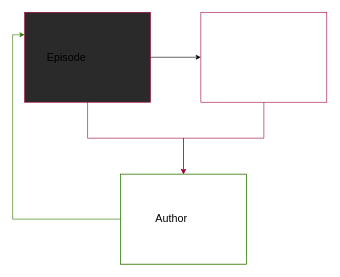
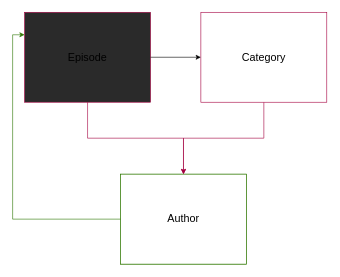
- <mxCell id="4" value="Episode" style="text;html=1;strokeColor=none;fillColor=none;align=center;verticalAlign=middle;whiteSpace=wrap;rounded=0;fontSize=18;" vertex="1" parent="2"><mxGeometry x="26.79" y="47.5" width="86.43" height="55" as="geometry" /></mxCell>
+ <mxCell id="4" value="Episode" style="text;html=1;strokeColor=none;fillColor=none;align=center;verticalAlign=middle;whiteSpace=wrap;rounded=0;fontSize=18;" vertex="1" parent="2"><mxGeometry x="61.79" y="47.5" width="86.43" height="55" as="geometry" /></mxCell>
+ <mxCell id="8" value="Category" style="text;html=1;strokeColor=none;fillColor=none;align=center;verticalAlign=middle;whiteSpace=wrap;rounded=0;fontSize=18;" vertex="1" parent="7"><mxGeometry x="61.79" y="47.5" width="86.43" height="55" as="geometry" /></mxCell>
- <mxCell id="11" value="Author" style="text;html=1;strokeColor=none;fillColor=none;align=center;verticalAlign=middle;whiteSpace=wrap;rounded=0;fontSize=18;" vertex="1" parent="9"><mxGeometry x="41.79" y="47.5" width="86.43" height="55" as="geometry" /></mxCell>
+ <mxCell id="11" value="Author" style="text;html=1;strokeColor=none;fillColor=none;align=center;verticalAlign=middle;whiteSpace=wrap;rounded=0;fontSize=18;" vertex="1" parent="9"><mxGeometry x="61.79" y="47.5" width="86.43" height="55" as="geometry" /></mxCell>
